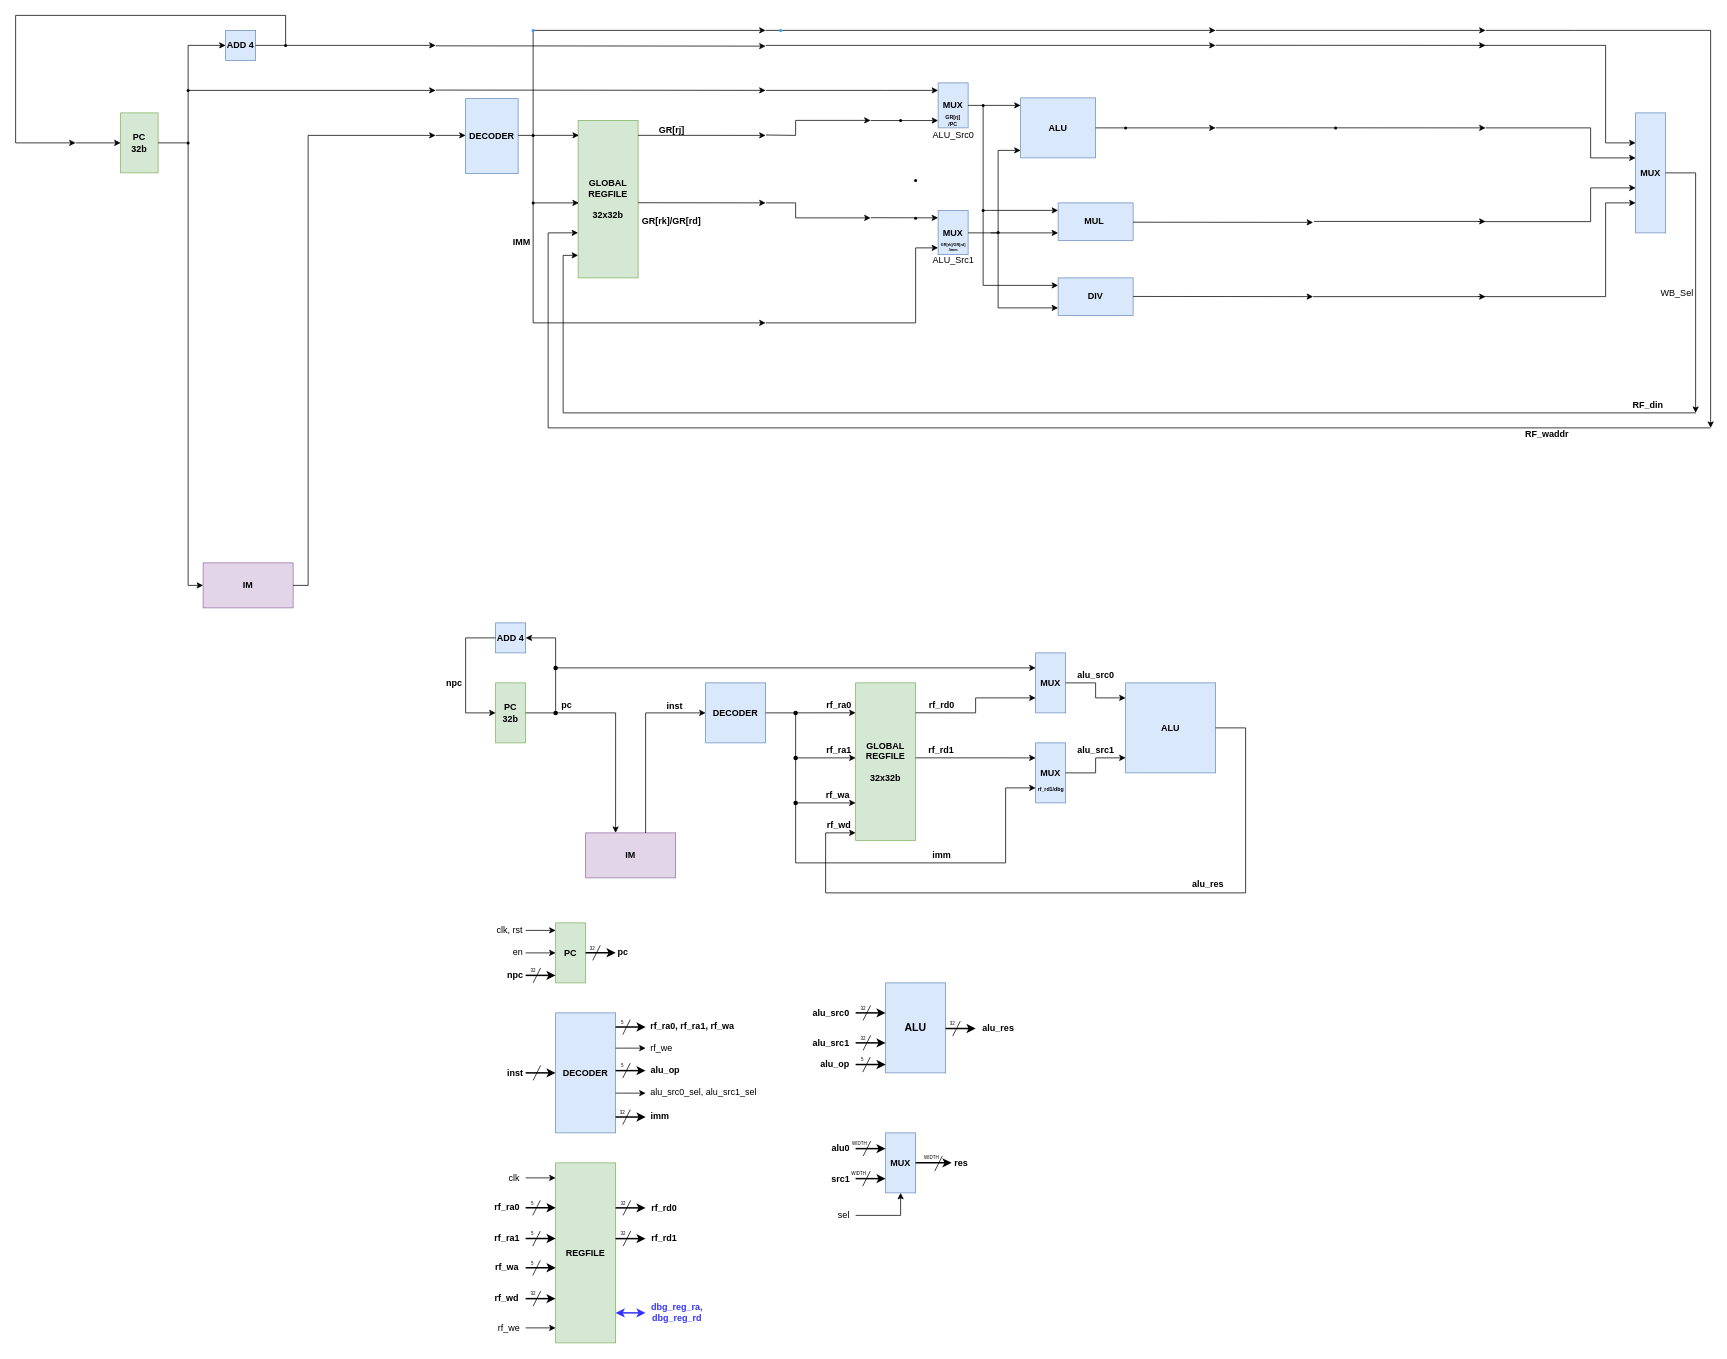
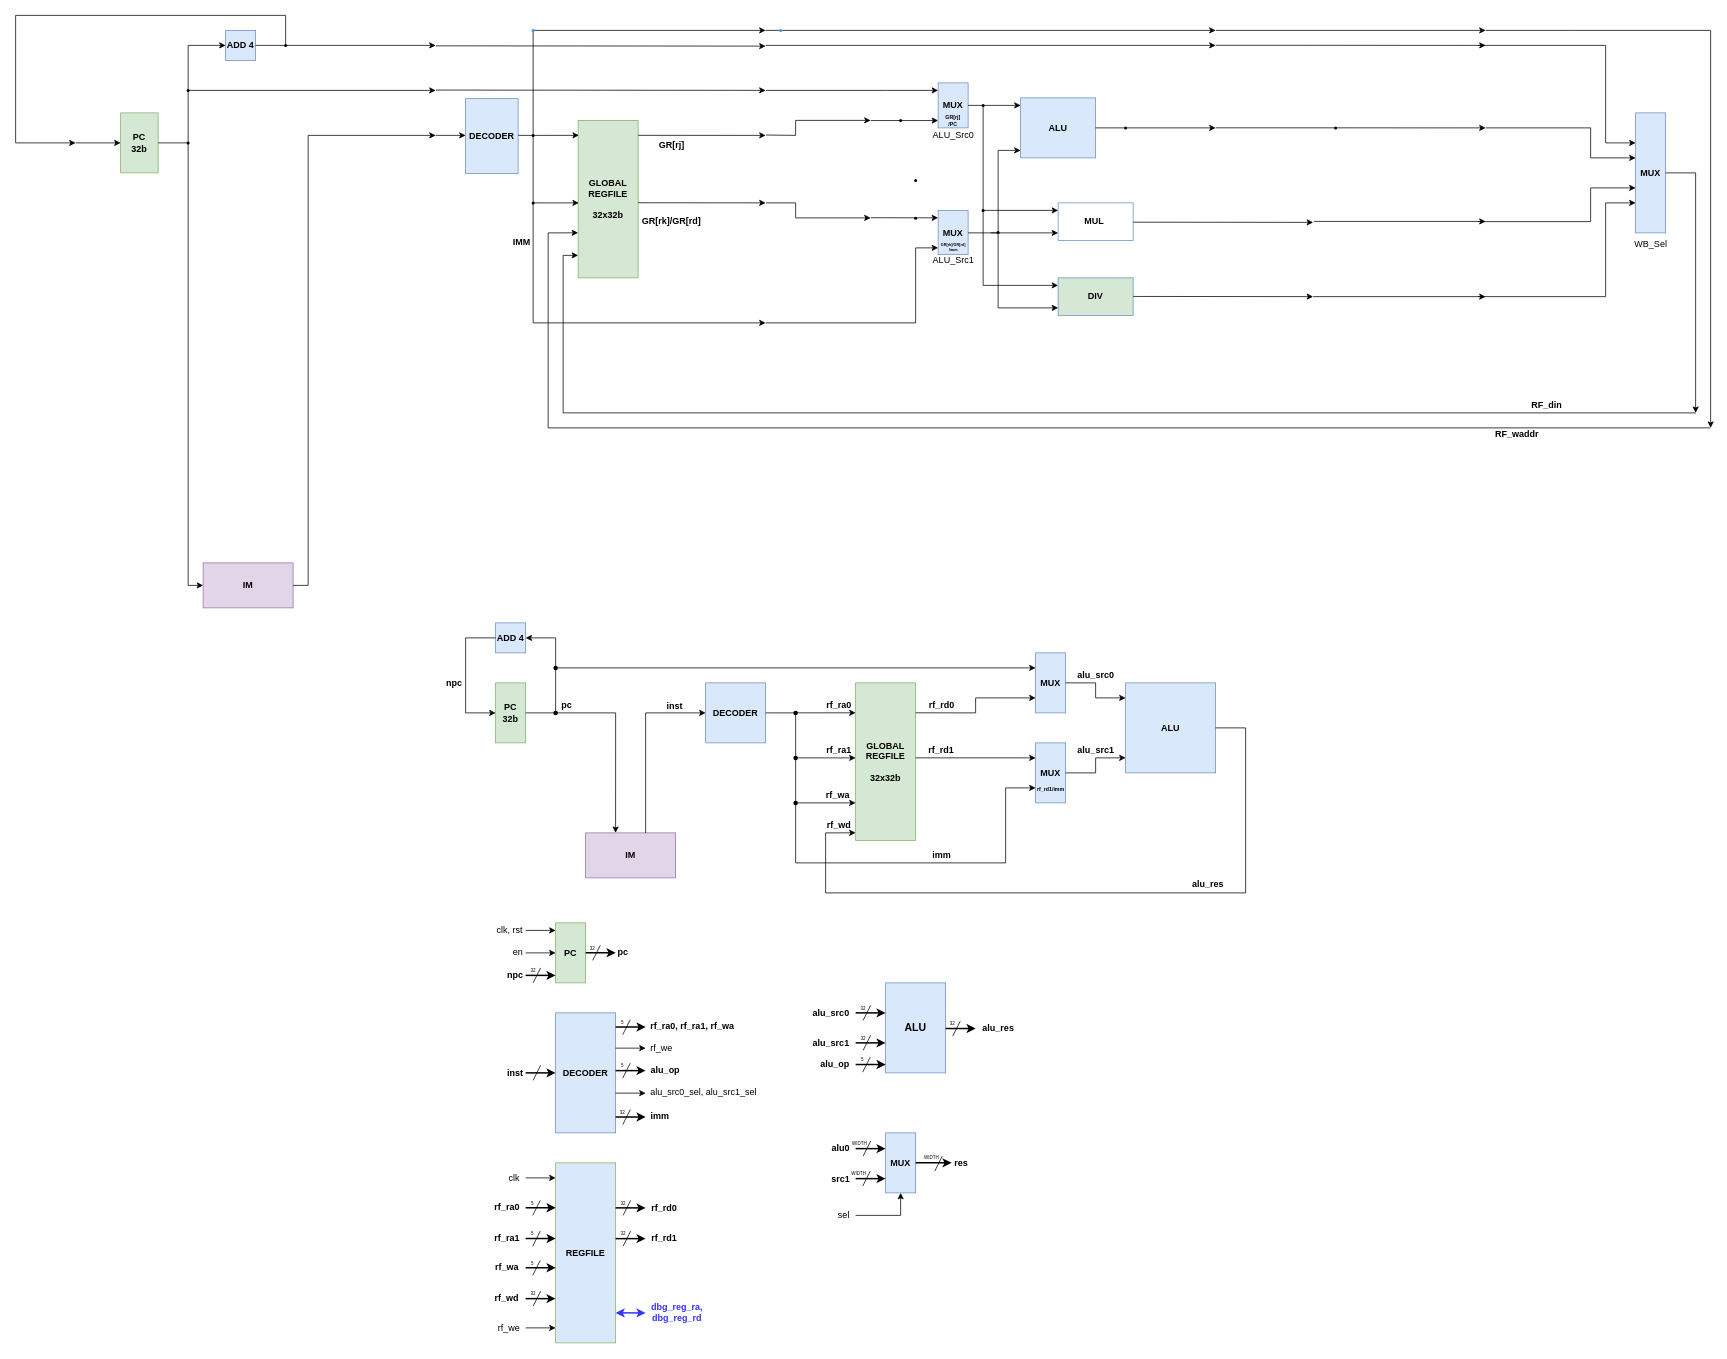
- <mxCell id="66" value="GR[rj]" style="text;html=1;strokeColor=none;fillColor=none;align=center;verticalAlign=middle;whiteSpace=wrap;rounded=0;fontStyle=1" parent="1" vertex="1"><mxGeometry x="879.5" y="163" width="30" height="20" as="geometry" /></mxCell>
+ <mxCell id="66" value="GR[rj]" style="text;html=1;strokeColor=none;fillColor=none;align=center;verticalAlign=middle;whiteSpace=wrap;rounded=0;fontStyle=1" parent="1" vertex="1"><mxGeometry x="879.5" y="183" width="30" height="20" as="geometry" /></mxCell>
- <mxCell id="20" value="MUL&amp;nbsp;" style="rounded=0;whiteSpace=wrap;html=1;fontStyle=1;fillColor=#dae8fc;strokeColor=#6c8ebf;" parent="1" vertex="1"><mxGeometry x="1410" y="270" width="100" height="50" as="geometry" /></mxCell>
+ <mxCell id="20" value="MUL&amp;nbsp;" style="rounded=0;whiteSpace=wrap;html=1;fontStyle=1;fillColor=#ffffff;strokeColor=#6c8ebf;" parent="1" vertex="1"><mxGeometry x="1410" y="270" width="100" height="50" as="geometry" /></mxCell>
- <mxCell id="58" value="WB_Sel" style="text;html=1;align=center;verticalAlign=middle;resizable=0;points=[];autosize=1;strokeColor=none;fillColor=none;" parent="1" vertex="1"><mxGeometry x="2200" y="375" width="70" height="30" as="geometry" /></mxCell>
+ <mxCell id="58" value="WB_Sel" style="text;html=1;align=center;verticalAlign=middle;resizable=0;points=[];autosize=1;strokeColor=none;fillColor=none;" parent="1" vertex="1"><mxGeometry x="2165" y="310" width="70" height="30" as="geometry" /></mxCell>
- <mxCell id="21" value="DIV" style="rounded=0;whiteSpace=wrap;html=1;fontStyle=1;fillColor=#dae8fc;strokeColor=#6c8ebf;" parent="1" vertex="1"><mxGeometry x="1410" y="370" width="100" height="50" as="geometry" /></mxCell>
+ <mxCell id="21" value="DIV" style="rounded=0;whiteSpace=wrap;html=1;fontStyle=1;fillColor=#d5e8d4;strokeColor=#6c8ebf;" parent="1" vertex="1"><mxGeometry x="1410" y="370" width="100" height="50" as="geometry" /></mxCell>
- <mxCell id="76" value="RF_din" style="text;html=1;strokeColor=none;fillColor=none;align=center;verticalAlign=middle;whiteSpace=wrap;rounded=0;fontStyle=1" parent="1" vertex="1"><mxGeometry x="2182" y="530" width="29" height="20" as="geometry" /></mxCell>
+ <mxCell id="76" value="RF_din" style="text;html=1;strokeColor=none;fillColor=none;align=center;verticalAlign=middle;whiteSpace=wrap;rounded=0;fontStyle=1" parent="1" vertex="1"><mxGeometry x="2047" y="530" width="29" height="20" as="geometry" /></mxCell>
- <mxCell id="75" value="RF_waddr" style="text;html=1;strokeColor=none;fillColor=none;align=center;verticalAlign=middle;whiteSpace=wrap;rounded=0;fontStyle=1" parent="1" vertex="1"><mxGeometry x="2041.5" y="568" width="40" height="20" as="geometry" /></mxCell>
+ <mxCell id="75" value="RF_waddr" style="text;html=1;strokeColor=none;fillColor=none;align=center;verticalAlign=middle;whiteSpace=wrap;rounded=0;fontStyle=1" parent="1" vertex="1"><mxGeometry x="2001.5" y="568" width="40" height="20" as="geometry" /></mxCell>
- <mxCell id="105" value="&lt;font style=&quot;font-size: 7px;&quot;&gt;rf_rd1/dbg&lt;/font&gt;" style="text;html=1;strokeColor=none;fillColor=none;align=center;verticalAlign=middle;whiteSpace=wrap;rounded=0;fontStyle=1;fontSize=5;" parent="1" vertex="1"><mxGeometry x="1387.5" y="1047" width="25" height="9" as="geometry" /></mxCell>
+ <mxCell id="105" value="&lt;font style=&quot;font-size: 7px;&quot;&gt;rf_rd1/imm&lt;/font&gt;" style="text;html=1;strokeColor=none;fillColor=none;align=center;verticalAlign=middle;whiteSpace=wrap;rounded=0;fontStyle=1;fontSize=5;" parent="1" vertex="1"><mxGeometry x="1387.5" y="1047" width="25" height="9" as="geometry" /></mxCell>
- <mxCell id="155" value="REGFILE" style="rounded=0;whiteSpace=wrap;html=1;fontStyle=1;fillColor=#d5e8d4;strokeColor=#82b366;" parent="1" vertex="1"><mxGeometry x="740" y="1550" width="80" height="240" as="geometry" /></mxCell>
+ <mxCell id="155" value="REGFILE" style="rounded=0;whiteSpace=wrap;html=1;fontStyle=1;fillColor=#dae8fc;strokeColor=#82b366;" parent="1" vertex="1"><mxGeometry x="740" y="1550" width="80" height="240" as="geometry" /></mxCell>
